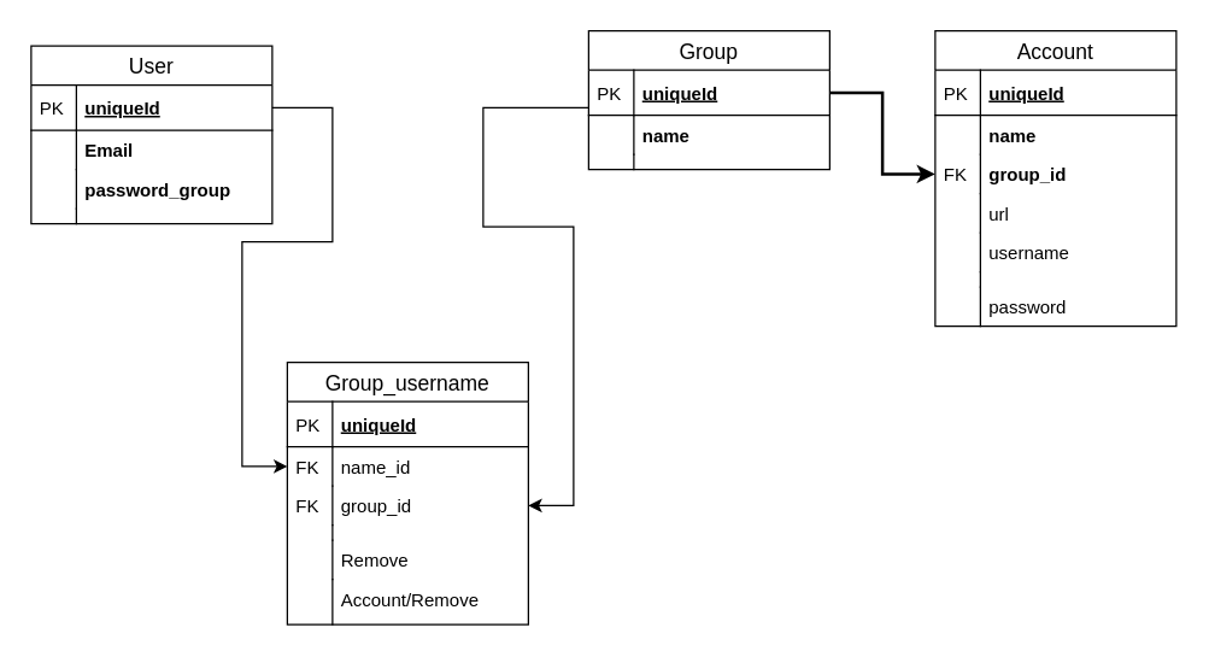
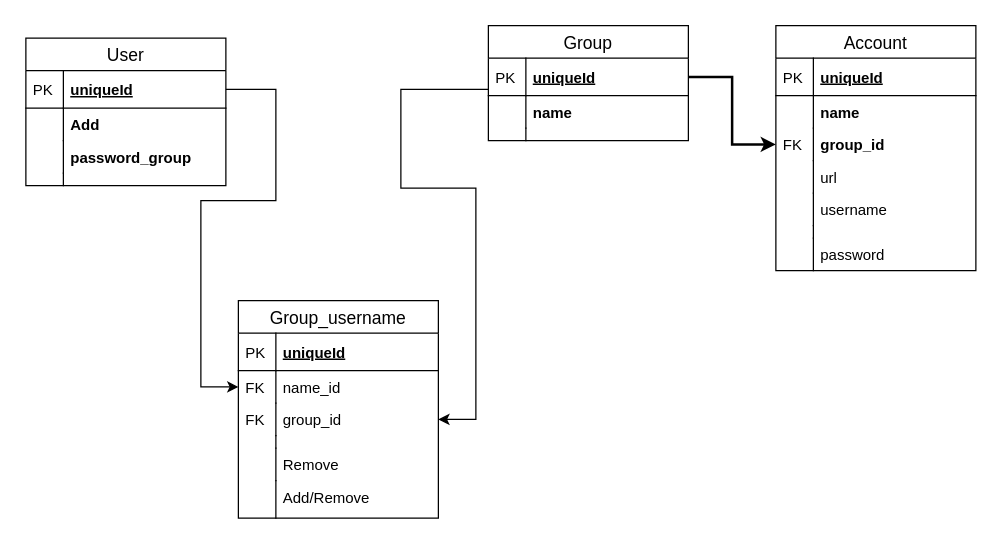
- <mxCell id="21" value="Email" style="shape=partialRectangle;top=0;left=0;right=0;bottom=0;align=left;verticalAlign=top;fillColor=none;spacingLeft=34;spacingRight=4;overflow=hidden;rotatable=0;points=[[0,0.5],[1,0.5]];portConstraint=eastwest;dropTarget=0;fontSize=12;fontStyle=1" parent="18" vertex="1"><mxGeometry y="56" width="160" height="26" as="geometry" /></mxCell>
+ <mxCell id="21" value="Add" style="shape=partialRectangle;top=0;left=0;right=0;bottom=0;align=left;verticalAlign=top;fillColor=none;spacingLeft=34;spacingRight=4;overflow=hidden;rotatable=0;points=[[0,0.5],[1,0.5]];portConstraint=eastwest;dropTarget=0;fontSize=12;fontStyle=1" parent="18" vertex="1"><mxGeometry y="56" width="160" height="26" as="geometry" /></mxCell>
- <mxCell id="16" value="Account/Remove" style="shape=partialRectangle;top=0;left=0;right=0;bottom=0;align=left;verticalAlign=top;fillColor=none;spacingLeft=34;spacingRight=4;overflow=hidden;rotatable=0;points=[[0,0.5],[1,0.5]];portConstraint=eastwest;dropTarget=0;fontSize=12;" parent="5" vertex="1"><mxGeometry y="144" width="160" height="30" as="geometry" /></mxCell>
+ <mxCell id="16" value="Add/Remove" style="shape=partialRectangle;top=0;left=0;right=0;bottom=0;align=left;verticalAlign=top;fillColor=none;spacingLeft=34;spacingRight=4;overflow=hidden;rotatable=0;points=[[0,0.5],[1,0.5]];portConstraint=eastwest;dropTarget=0;fontSize=12;" parent="5" vertex="1"><mxGeometry y="144" width="160" height="30" as="geometry" /></mxCell>
